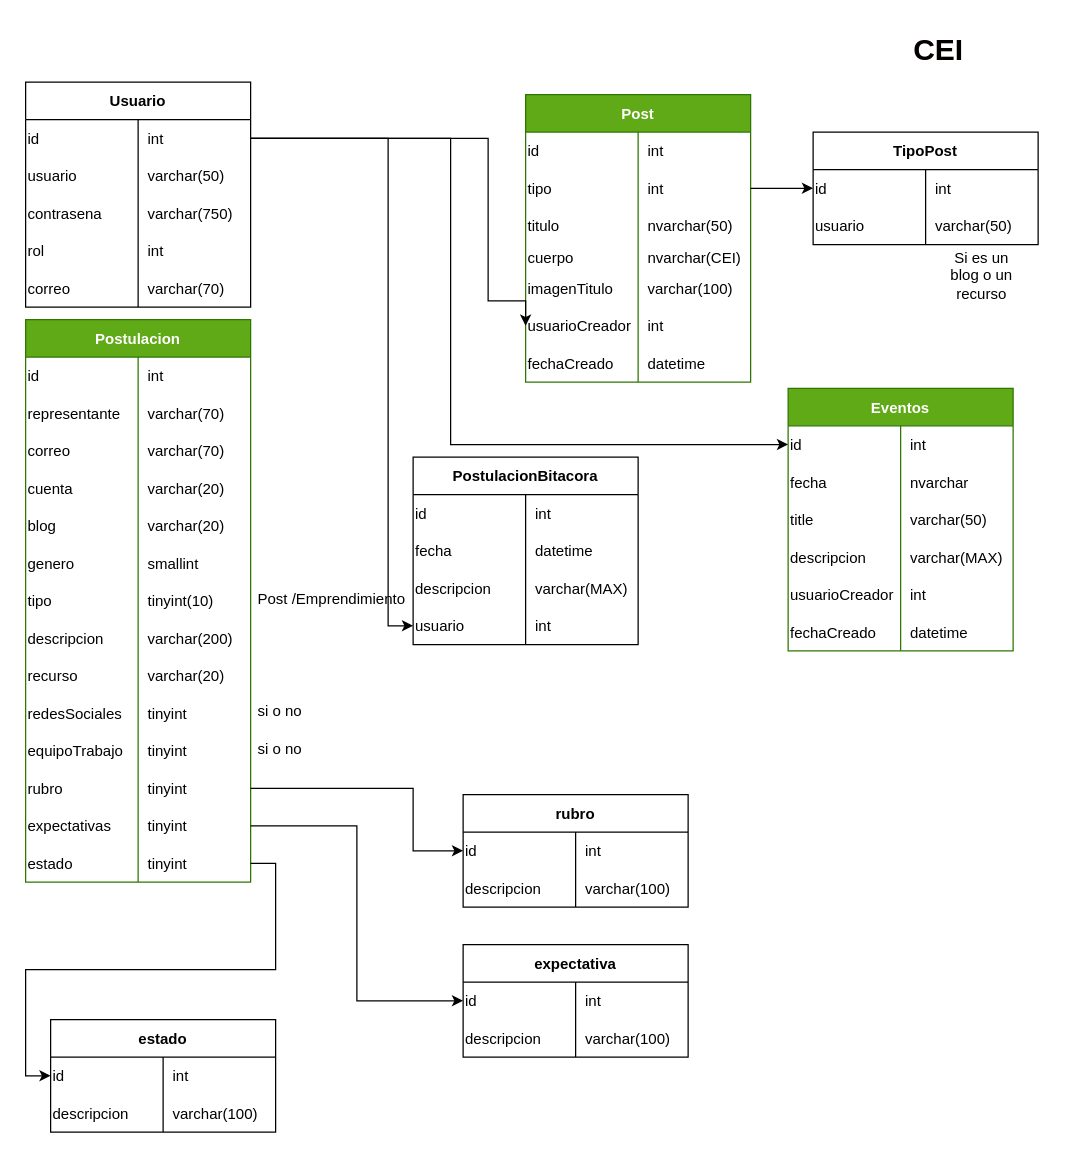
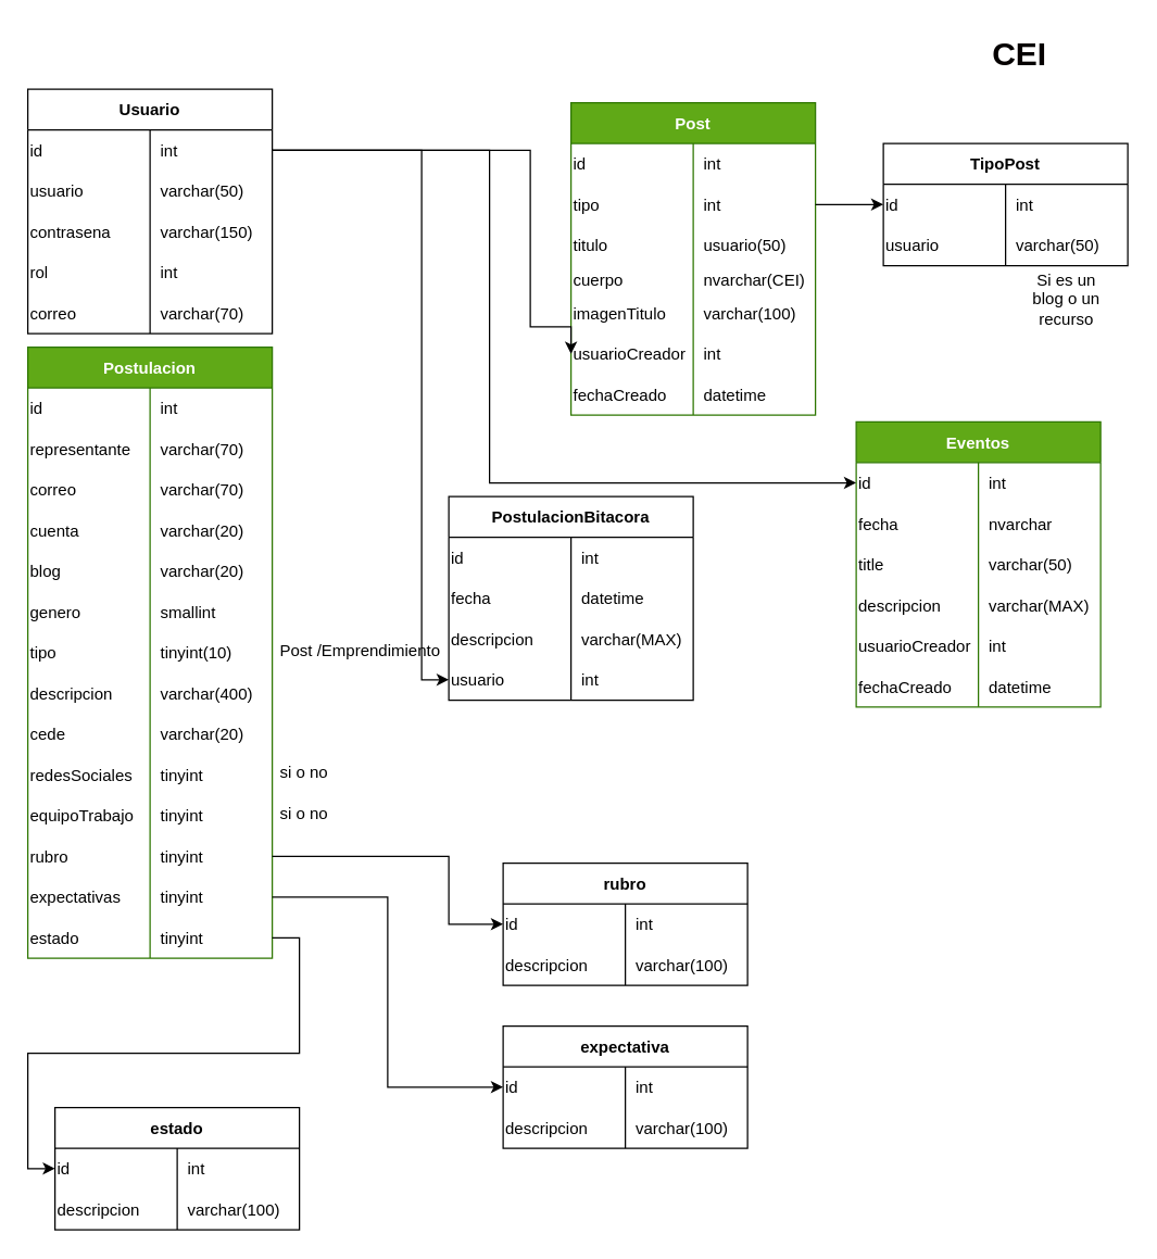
- <mxCell id="11" value="varchar(750)" style="shape=partialRectangle;connectable=0;fillColor=none;top=0;left=0;bottom=0;right=0;align=left;spacingLeft=6;overflow=hidden;" parent="9" vertex="1"><mxGeometry x="90" width="90" height="30" as="geometry"><mxRectangle width="90" height="30" as="alternateBounds" /></mxGeometry></mxCell>
+ <mxCell id="11" value="varchar(150)" style="shape=partialRectangle;connectable=0;fillColor=none;top=0;left=0;bottom=0;right=0;align=left;spacingLeft=6;overflow=hidden;" parent="9" vertex="1"><mxGeometry x="90" width="90" height="30" as="geometry"><mxRectangle width="90" height="30" as="alternateBounds" /></mxGeometry></mxCell>
- <mxCell id="109" value="nvarchar(50)" style="shape=partialRectangle;connectable=0;fillColor=none;top=0;left=0;bottom=0;right=0;align=left;spacingLeft=6;overflow=hidden;" parent="107" vertex="1"><mxGeometry x="90" width="90" height="30" as="geometry"><mxRectangle width="90" height="30" as="alternateBounds" /></mxGeometry></mxCell>
+ <mxCell id="109" value="usuario(50)" style="shape=partialRectangle;connectable=0;fillColor=none;top=0;left=0;bottom=0;right=0;align=left;spacingLeft=6;overflow=hidden;" parent="107" vertex="1"><mxGeometry x="90" width="90" height="30" as="geometry"><mxRectangle width="90" height="30" as="alternateBounds" /></mxGeometry></mxCell>
- <mxCell id="42" value="varchar(200)" style="shape=partialRectangle;connectable=0;fillColor=none;top=0;left=0;bottom=0;right=0;align=left;spacingLeft=6;overflow=hidden;" parent="40" vertex="1"><mxGeometry x="90" width="90" height="30" as="geometry"><mxRectangle width="90" height="30" as="alternateBounds" /></mxGeometry></mxCell>
+ <mxCell id="42" value="varchar(400)" style="shape=partialRectangle;connectable=0;fillColor=none;top=0;left=0;bottom=0;right=0;align=left;spacingLeft=6;overflow=hidden;" parent="40" vertex="1"><mxGeometry x="90" width="90" height="30" as="geometry"><mxRectangle width="90" height="30" as="alternateBounds" /></mxGeometry></mxCell>
- <mxCell id="44" value="recurso" style="shape=partialRectangle;connectable=0;fillColor=none;top=0;left=0;bottom=0;right=0;editable=1;overflow=hidden;align=left;" parent="43" vertex="1"><mxGeometry width="90" height="30" as="geometry"><mxRectangle width="90" height="30" as="alternateBounds" /></mxGeometry></mxCell>
+ <mxCell id="44" value="cede" style="shape=partialRectangle;connectable=0;fillColor=none;top=0;left=0;bottom=0;right=0;editable=1;overflow=hidden;align=left;" parent="43" vertex="1"><mxGeometry width="90" height="30" as="geometry"><mxRectangle width="90" height="30" as="alternateBounds" /></mxGeometry></mxCell>
